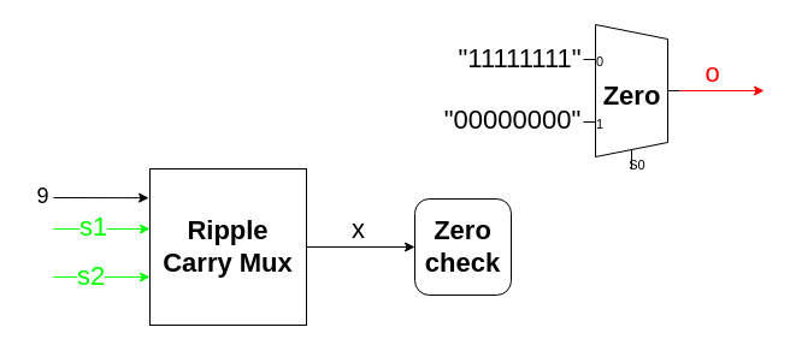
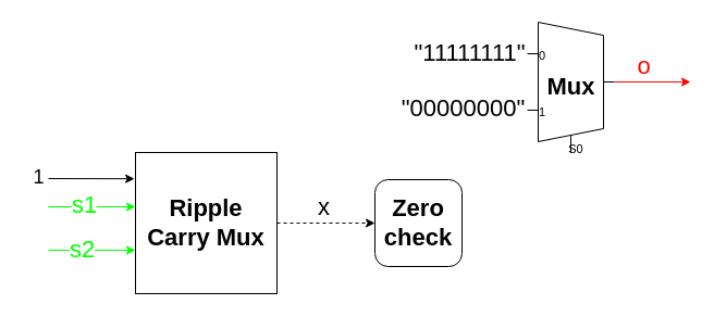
- <mxCell id="4" value="&lt;b&gt;Zero&lt;/b&gt;" style="shadow=0;dashed=0;align=center;html=1;strokeWidth=1;shape=mxgraph.electrical.abstract.mux2;fontSize=22;" parent="1" vertex="1"><mxGeometry x="484" y="20" width="80" height="120" as="geometry" /></mxCell>
+ <mxCell id="4" value="&lt;b&gt;Mux&lt;/b&gt;" style="shadow=0;dashed=0;align=center;html=1;strokeWidth=1;shape=mxgraph.electrical.abstract.mux2;fontSize=22;" parent="1" vertex="1"><mxGeometry x="484" y="20" width="80" height="120" as="geometry" /></mxCell>
- <mxCell id="10" value="&lt;font color=&quot;#000000&quot; style=&quot;font-size: 18px&quot;&gt;9&lt;/font&gt;" style="text;html=1;align=center;verticalAlign=middle;resizable=0;points=[];autosize=1;strokeColor=none;fillColor=none;fontSize=22;fontColor=#00FF00;" parent="1" vertex="1"><mxGeometry x="20" y="147" width="30" height="30" as="geometry" /></mxCell>
+ <mxCell id="10" value="&lt;font color=&quot;#000000&quot; style=&quot;font-size: 18px&quot;&gt;1&lt;/font&gt;" style="text;html=1;align=center;verticalAlign=middle;resizable=0;points=[];autosize=1;strokeColor=none;fillColor=none;fontSize=22;fontColor=#00FF00;" parent="1" vertex="1"><mxGeometry x="20" y="147" width="30" height="30" as="geometry" /></mxCell>
- <mxCell id="11" value="" style="endArrow=classic;html=1;rounded=0;fontSize=18;fontColor=#000000;strokeColor=#000000;exitX=1;exitY=0.5;exitDx=0;exitDy=0;entryX=0;entryY=0.5;entryDx=0;entryDy=0;" parent="1" source="2" target="3" edge="1"><mxGeometry width="50" height="50" relative="1" as="geometry"><mxPoint x="184" y="190" as="sourcePoint" /><mxPoint x="234" y="140" as="targetPoint" /><Array as="points" /></mxGeometry></mxCell>
+ <mxCell id="11" value="" style="endArrow=classic;html=1;rounded=0;fontSize=18;fontColor=#000000;strokeColor=#000000;exitX=1;exitY=0.5;exitDx=0;exitDy=0;entryX=0;entryY=0.5;entryDx=0;entryDy=0;dashed=1;" parent="1" source="2" target="3" edge="1"><mxGeometry width="50" height="50" relative="1" as="geometry"><mxPoint x="184" y="190" as="sourcePoint" /><mxPoint x="234" y="140" as="targetPoint" /><Array as="points" /></mxGeometry></mxCell>
